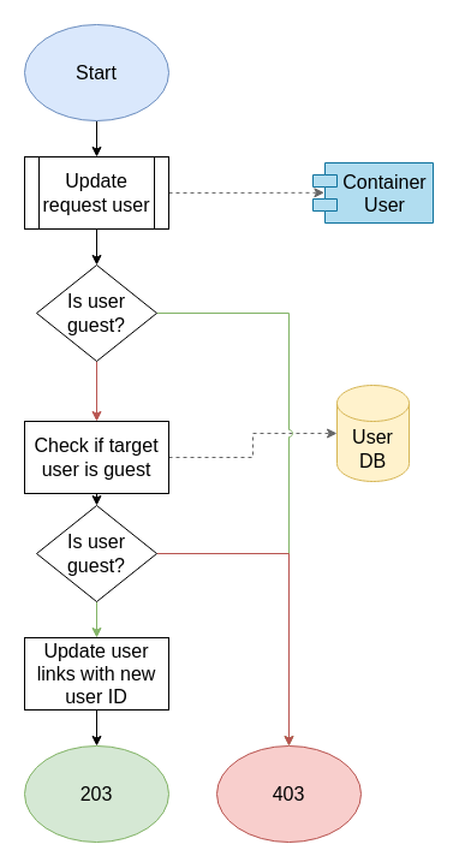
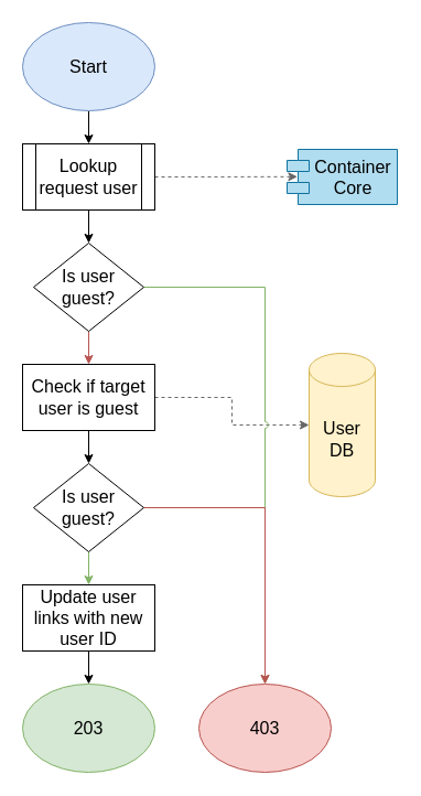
- <mxCell id="13" value="Container&#10;User" style="shape=module;align=left;spacingLeft=20;align=center;verticalAlign=top;fontSize=16;fillColor=#b1ddf0;strokeColor=#10739e;" vertex="1" parent="1"><mxGeometry x="260" y="135" width="100" height="50" as="geometry" /></mxCell>
+ <mxCell id="13" value="Container&#10;Core" style="shape=module;align=left;spacingLeft=20;align=center;verticalAlign=top;fontSize=16;fillColor=#b1ddf0;strokeColor=#10739e;" vertex="1" parent="1"><mxGeometry x="260" y="135" width="100" height="50" as="geometry" /></mxCell>
- <mxCell id="6" value="Update request user" style="shape=process;whiteSpace=wrap;html=1;backgroundOutline=1;fontSize=16;" vertex="1" parent="1"><mxGeometry y="130" width="120" height="60" as="geometry" x="20" /></mxCell>
+ <mxCell id="6" value="Lookup request user" style="shape=process;whiteSpace=wrap;html=1;backgroundOutline=1;fontSize=16;" vertex="1" parent="1"><mxGeometry y="130" width="120" height="60" as="geometry" x="20" /></mxCell>
- <mxCell id="14" value="User&lt;br&gt;DB" style="shape=cylinder3;whiteSpace=wrap;html=1;boundedLbl=1;backgroundOutline=1;size=15;fontSize=16;fillColor=#fff2cc;strokeColor=#d6b656;" vertex="1" parent="1"><mxGeometry x="280" y="320" width="60" height="80" as="geometry" /></mxCell>
+ <mxCell id="14" value="User&lt;br&gt;DB" style="shape=cylinder3;whiteSpace=wrap;html=1;boundedLbl=1;backgroundOutline=1;size=15;fontSize=16;fillColor=#fff2cc;strokeColor=#d6b656;" vertex="1" parent="1"><mxGeometry x="280" y="320" width="60" height="130" as="geometry" /></mxCell>
- <mxCell id="9" value="Check if target user is guest" style="rounded=0;whiteSpace=wrap;html=1;fontSize=16;" vertex="1" parent="1"><mxGeometry x="20" y="350" width="120" height="60" as="geometry" /></mxCell>
+ <mxCell id="9" value="Check if target user is guest" style="rounded=0;whiteSpace=wrap;html=1;fontSize=16;" vertex="1" parent="1"><mxGeometry y="330" width="120" height="60" as="geometry" x="20" /></mxCell>
